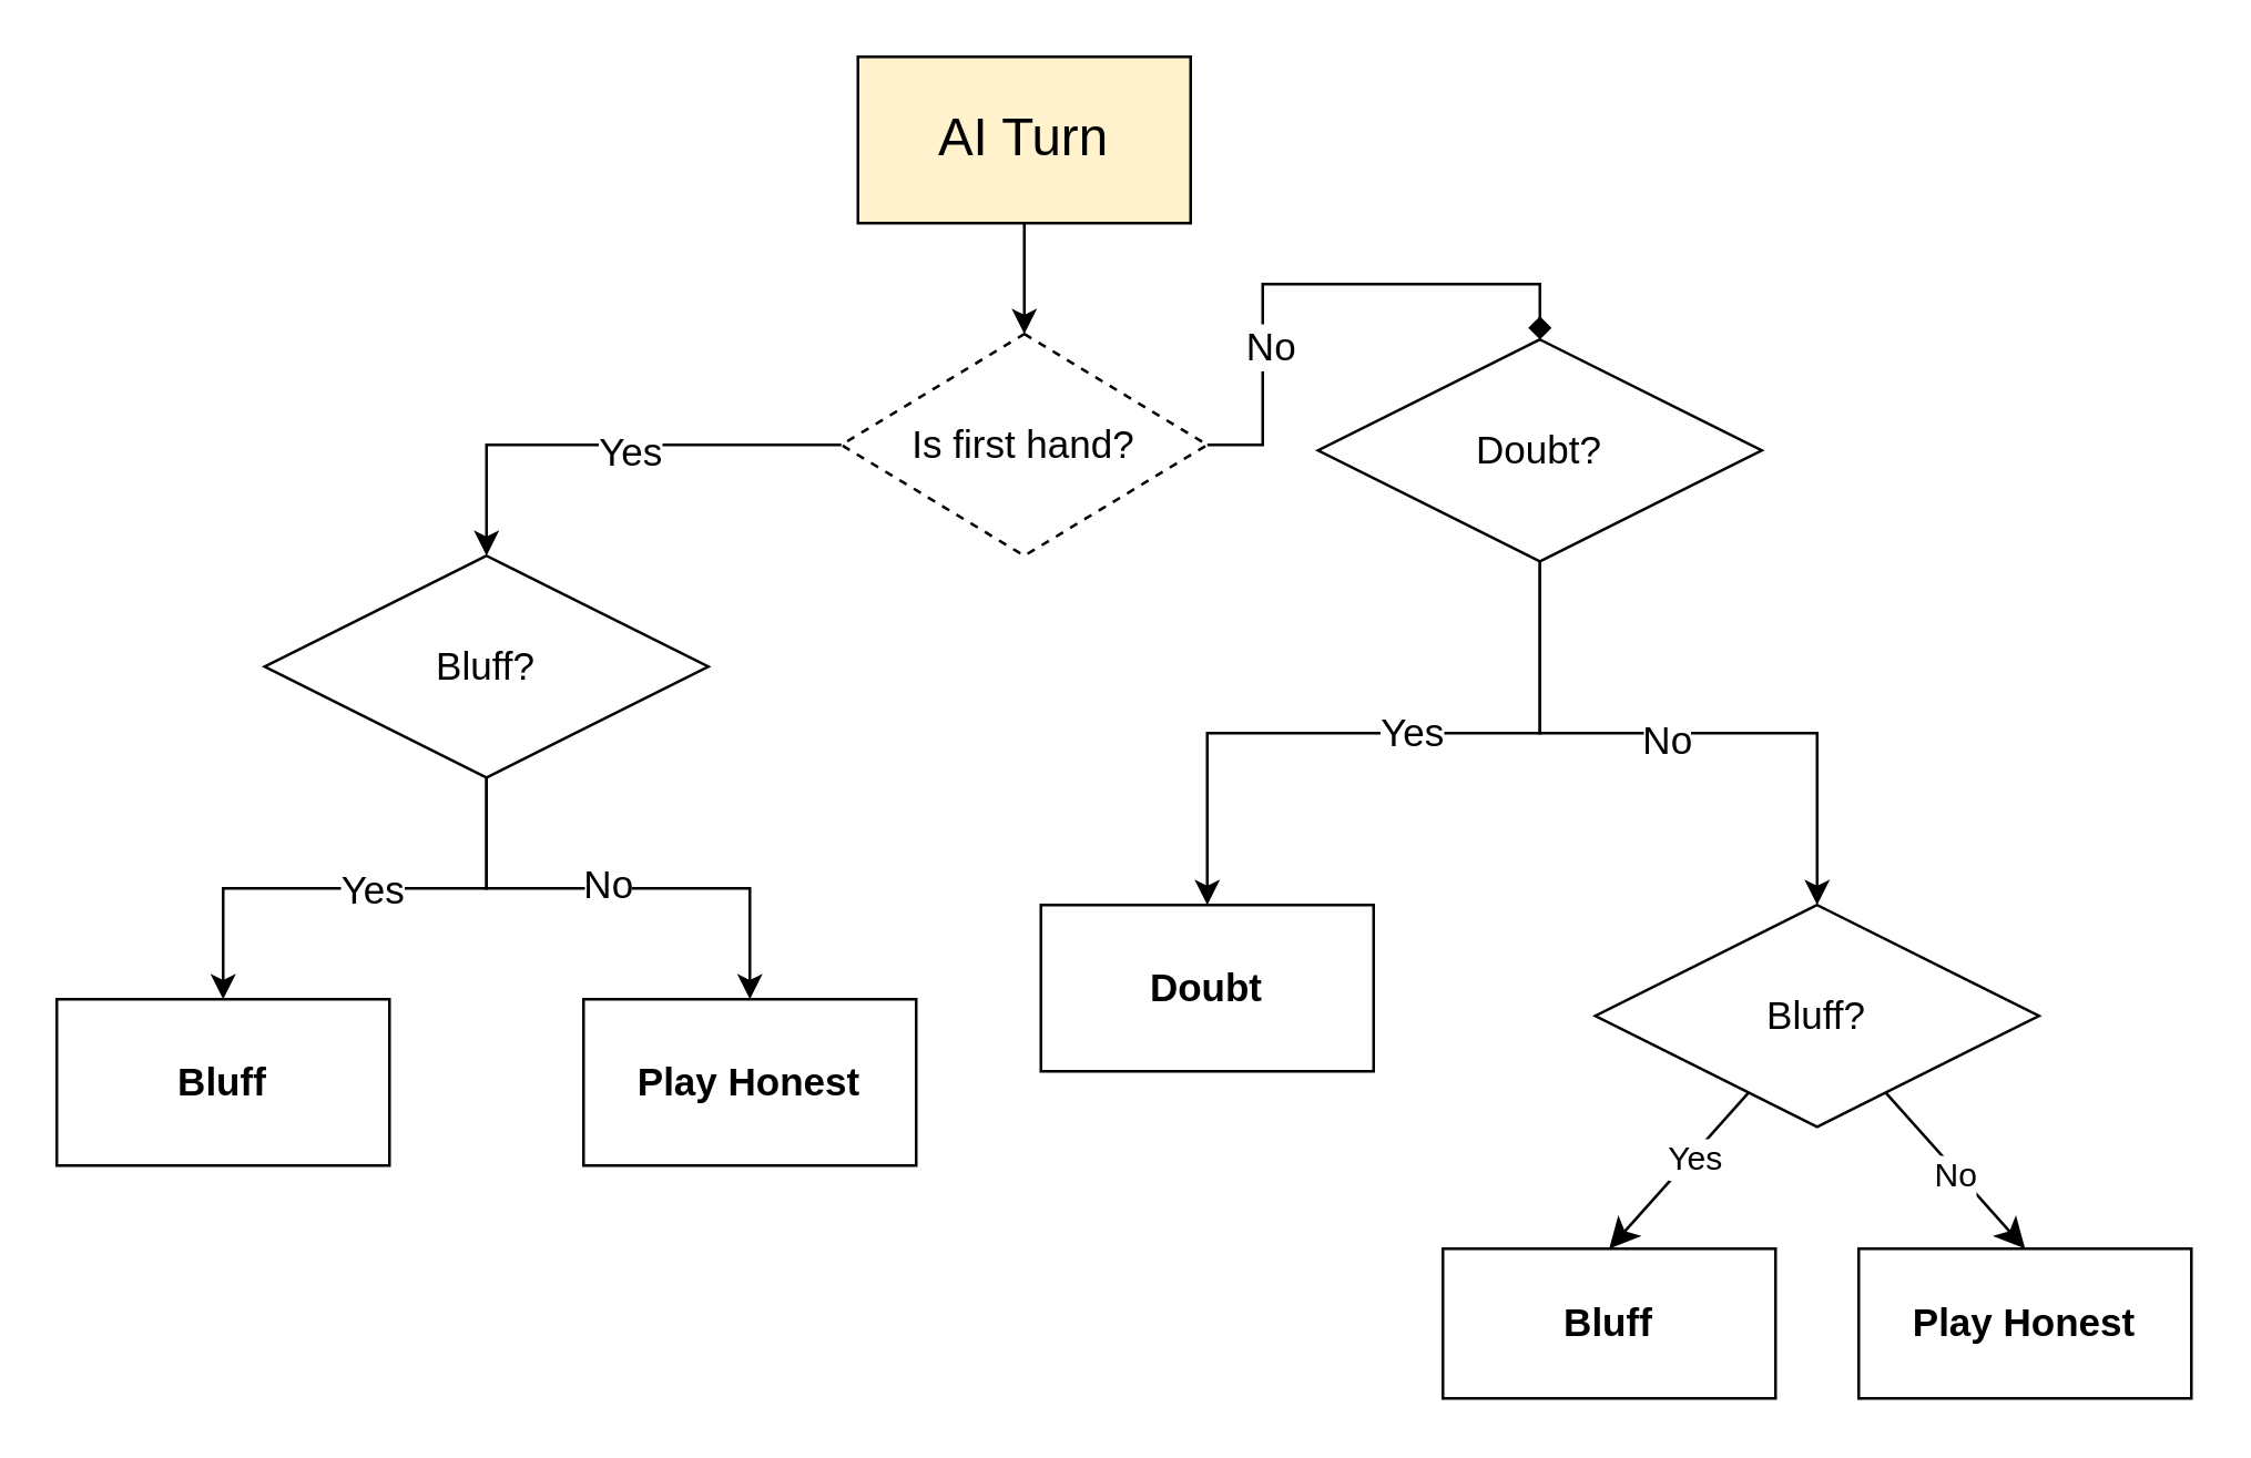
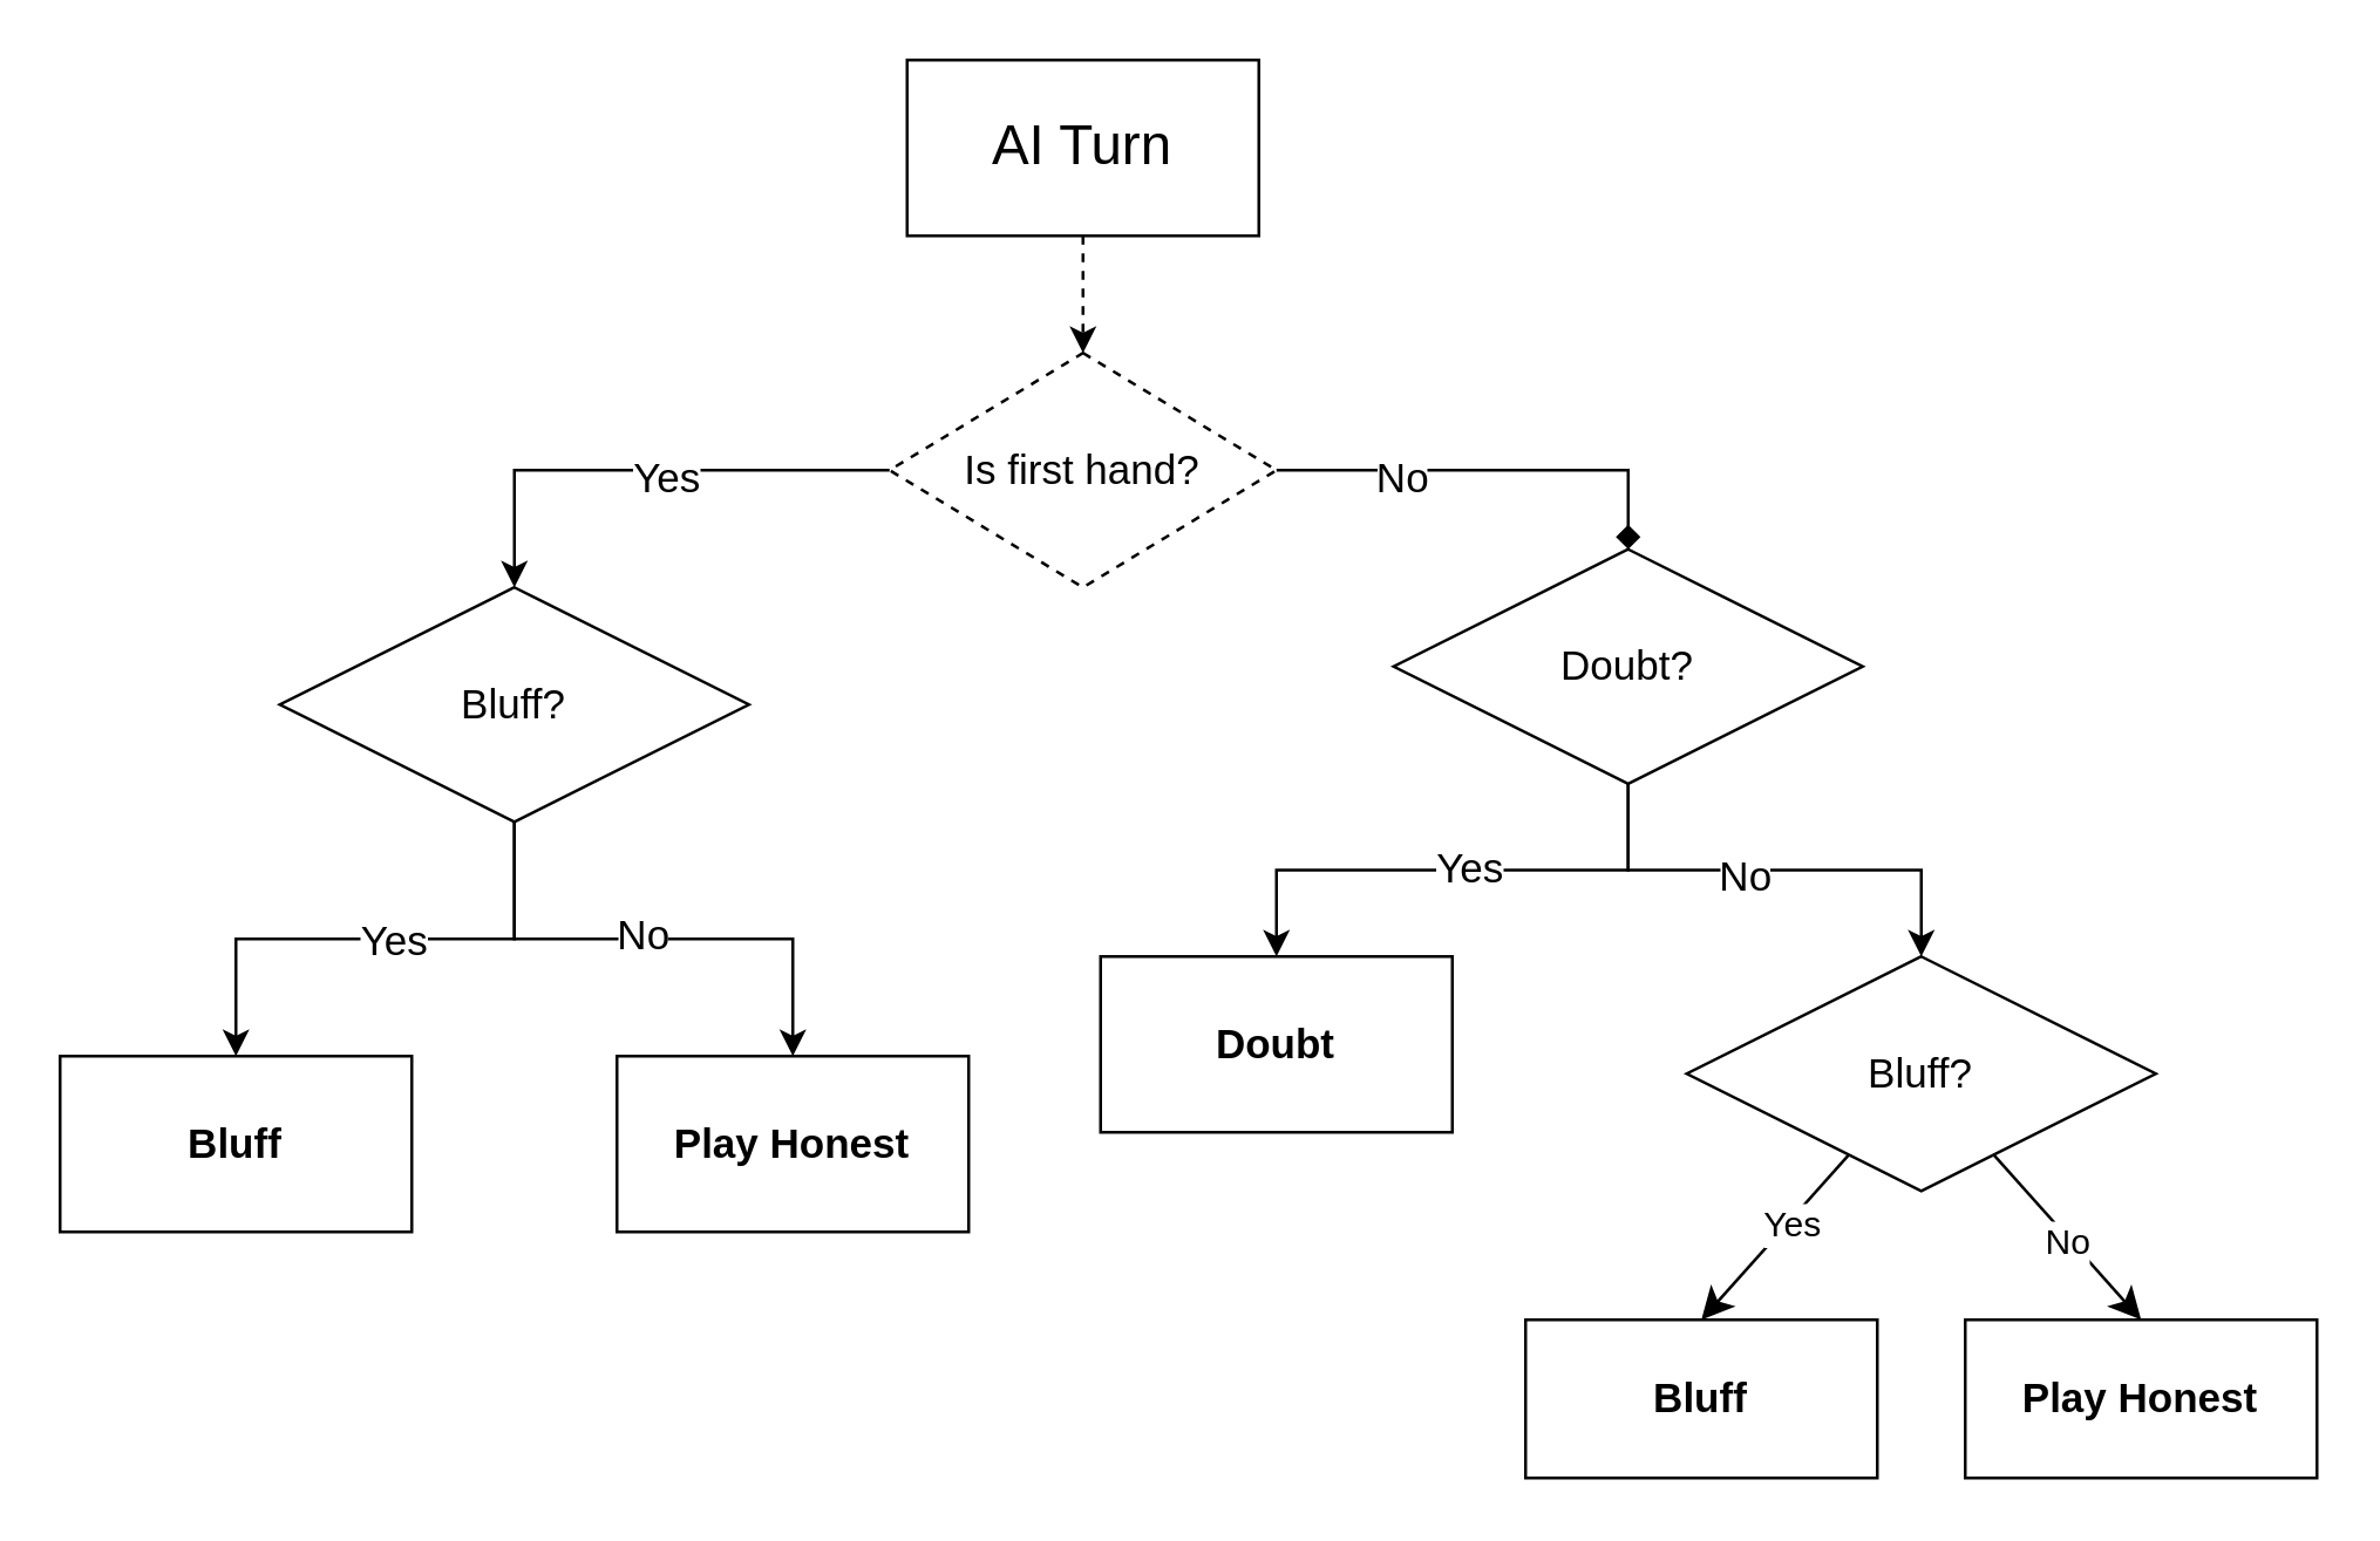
- <mxCell id="3" value="&lt;font style=&quot;font-size: 19px;&quot;&gt;AI Turn&lt;/font&gt;" style="rounded=0;whiteSpace=wrap;html=1;fillColor=#fff2cc;" parent="1" vertex="1"><mxGeometry x="309" y="20" width="120" height="60" as="geometry" /></mxCell>
+ <mxCell id="3" value="&lt;font style=&quot;font-size: 19px;&quot;&gt;AI Turn&lt;/font&gt;" style="rounded=0;whiteSpace=wrap;html=1;" parent="1" vertex="1"><mxGeometry x="309" y="20" width="120" height="60" as="geometry" /></mxCell>
- <mxCell id="2" style="edgeStyle=orthogonalEdgeStyle;rounded=0;orthogonalLoop=1;jettySize=auto;html=1;entryX=0.5;entryY=0;entryDx=0;entryDy=0;" parent="1" source="3" target="8" edge="1"><mxGeometry relative="1" as="geometry" /></mxCell>
+ <mxCell id="2" style="edgeStyle=orthogonalEdgeStyle;rounded=0;orthogonalLoop=1;jettySize=auto;html=1;entryX=0.5;entryY=0;entryDx=0;entryDy=0;dashed=1;" parent="1" source="3" target="8" edge="1"><mxGeometry relative="1" as="geometry" /></mxCell>
- <mxCell id="13" value="Doubt?" style="rhombus;whiteSpace=wrap;html=1;fontSize=14;" parent="1" vertex="1"><mxGeometry x="475" y="122" width="160" height="80" as="geometry" /></mxCell>
+ <mxCell id="13" value="Doubt?" style="rhombus;whiteSpace=wrap;html=1;fontSize=14;" parent="1" vertex="1"><mxGeometry x="475" y="187" width="160" height="80" as="geometry" /></mxCell>
